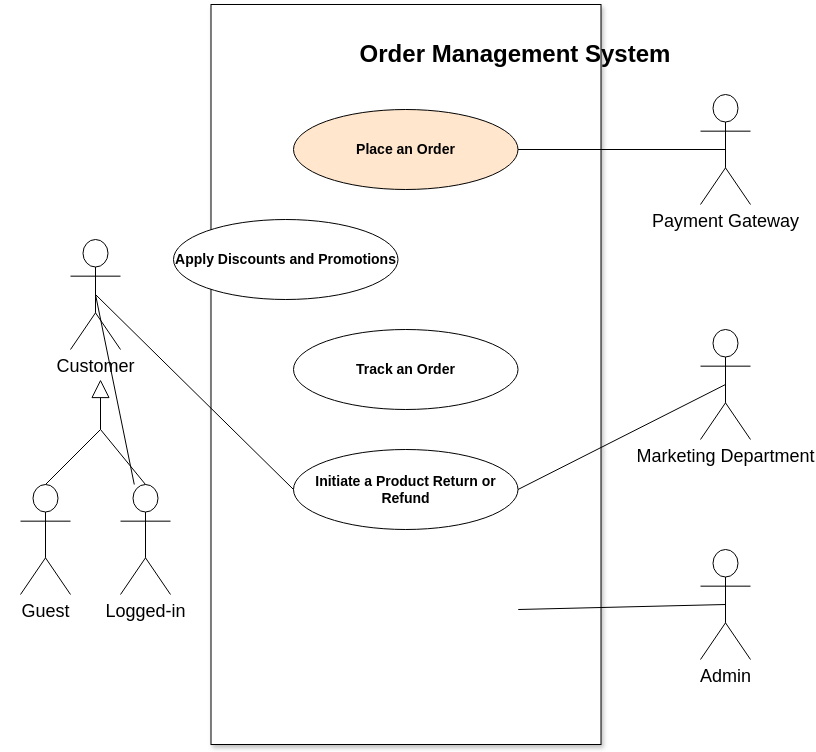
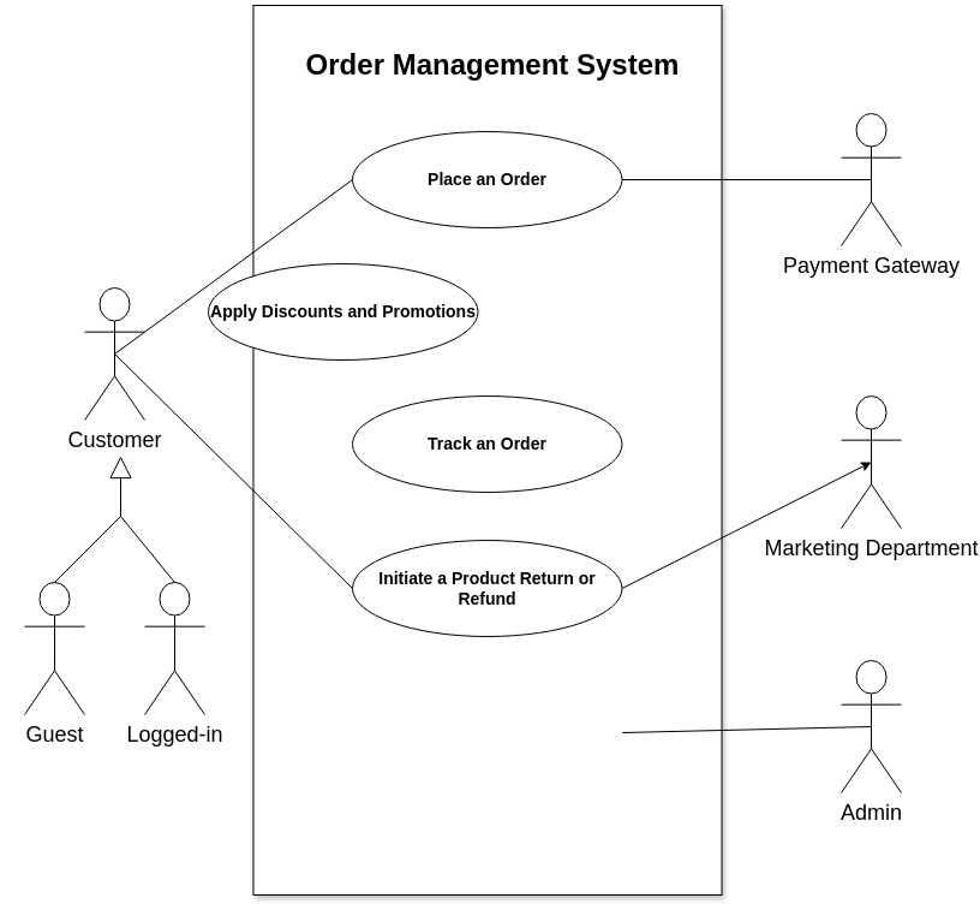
- <mxCell id="5" value="&lt;font style=&quot;font-size: 24px;&quot;&gt;Order Management System&lt;/font&gt;" style="text;html=1;strokeColor=none;fillColor=none;align=center;verticalAlign=middle;whiteSpace=wrap;rounded=0;fontStyle=1" parent="1" vertex="1"><mxGeometry x="345" y="20" width="340" height="30" as="geometry" /></mxCell>
+ <mxCell id="5" value="&lt;font style=&quot;font-size: 24px;&quot;&gt;Order Management System&lt;/font&gt;" style="text;html=1;strokeColor=none;fillColor=none;align=center;verticalAlign=middle;whiteSpace=wrap;rounded=0;fontStyle=1" parent="1" vertex="1"><mxGeometry x="240" y="20" width="340" height="30" as="geometry" /></mxCell>
- <mxCell id="7" value="&lt;font style=&quot;font-size: 14px;&quot;&gt;&lt;b&gt;Place an Order&lt;/b&gt;&lt;/font&gt;" style="ellipse;whiteSpace=wrap;html=1;fillColor=#ffe6cc;" parent="1" vertex="1"><mxGeometry x="293" y="90" width="224.5" height="80" as="geometry" /></mxCell>
+ <mxCell id="7" value="&lt;font style=&quot;font-size: 14px;&quot;&gt;&lt;b&gt;Place an Order&lt;/b&gt;&lt;/font&gt;" style="ellipse;whiteSpace=wrap;html=1;" parent="1" vertex="1"><mxGeometry x="293" y="90" width="224.5" height="80" as="geometry" /></mxCell>
- <mxCell id="17" value="" style="endArrow=none;html=1;rounded=0;entryX=0.5;entryY=0.5;entryDx=0;entryDy=0;entryPerimeter=0;exitX=1;exitY=0.5;exitDx=0;exitDy=0;" parent="1" source="13" target="14" edge="1"><mxGeometry width="50" height="50" relative="1" as="geometry"><mxPoint x="528" y="600" as="sourcePoint" /><mxPoint x="735" y="595" as="targetPoint" /></mxGeometry></mxCell>
+ <mxCell id="17" value="" style="endArrow=classic;html=1;rounded=0;entryX=0.5;entryY=0.5;entryDx=0;entryDy=0;entryPerimeter=0;exitX=1;exitY=0.5;exitDx=0;exitDy=0;" parent="1" source="13" target="14" edge="1"><mxGeometry width="50" height="50" relative="1" as="geometry"><mxPoint x="528" y="600" as="sourcePoint" /><mxPoint x="735" y="595" as="targetPoint" /></mxGeometry></mxCell>
- <mxCell id="19" value="" style="endArrow=none;html=1;rounded=0;exitX=0.5;exitY=0.5;exitDx=0;exitDy=0;exitPerimeter=0;" parent="1" source="4" target="9" edge="1"><mxGeometry width="50" height="50" relative="1" as="geometry"><mxPoint x="100" y="275" as="sourcePoint" /><mxPoint x="303" y="274.58" as="targetPoint" /></mxGeometry></mxCell>
+ <mxCell id="19" value="" style="endArrow=none;html=1;rounded=0;entryX=0;entryY=0.5;entryDx=0;entryDy=0;exitX=0.5;exitY=0.5;exitDx=0;exitDy=0;exitPerimeter=0;" parent="1" source="4" target="7" edge="1"><mxGeometry width="50" height="50" relative="1" as="geometry"><mxPoint x="100" y="275" as="sourcePoint" /><mxPoint x="303" y="274.58" as="targetPoint" /></mxGeometry></mxCell>
